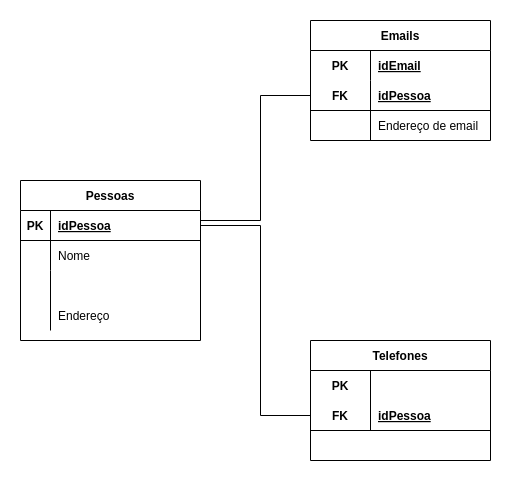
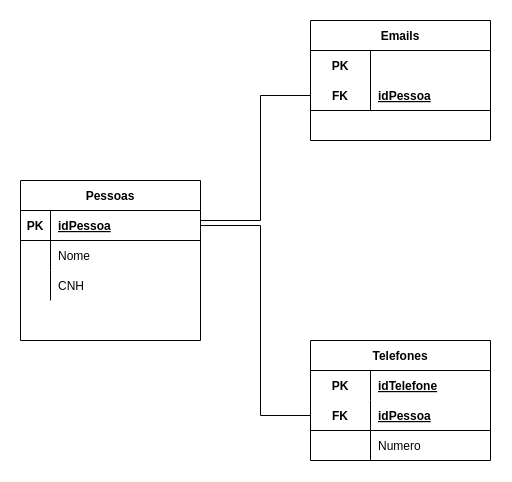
- <mxCell id="18" value="idEmail" style="shape=partialRectangle;connectable=0;fillColor=none;top=0;left=0;bottom=0;right=0;align=left;spacingLeft=6;fontStyle=5;overflow=hidden;" vertex="1" parent="16"><mxGeometry x="60" width="120" height="30" as="geometry" /></mxCell>
- <mxCell id="24" value="Endereço de email" style="shape=partialRectangle;connectable=0;fillColor=none;top=0;left=0;bottom=0;right=0;align=left;spacingLeft=6;overflow=hidden;" vertex="1" parent="22"><mxGeometry x="60" width="120" height="30" as="geometry" /></mxCell>
+ <mxCell id="11" value="CNH" style="shape=partialRectangle;connectable=0;fillColor=none;top=0;left=0;bottom=0;right=0;align=left;spacingLeft=6;overflow=hidden;" vertex="1" parent="9"><mxGeometry x="30" width="150" height="30" as="geometry" /></mxCell>
- <mxCell id="14" value="Endereço" style="shape=partialRectangle;connectable=0;fillColor=none;top=0;left=0;bottom=0;right=0;align=left;spacingLeft=6;overflow=hidden;" vertex="1" parent="12"><mxGeometry x="30" width="150" height="30" as="geometry" /></mxCell>
+ <mxCell id="28" value="idTelefone" style="shape=partialRectangle;connectable=0;fillColor=none;top=0;left=0;bottom=0;right=0;align=left;spacingLeft=6;fontStyle=5;overflow=hidden;" vertex="1" parent="26"><mxGeometry x="60" width="120" height="30" as="geometry" /></mxCell>
+ <mxCell id="34" value="Numero" style="shape=partialRectangle;connectable=0;fillColor=none;top=0;left=0;bottom=0;right=0;align=left;spacingLeft=6;overflow=hidden;" vertex="1" parent="32"><mxGeometry x="60" width="120" height="30" as="geometry" /></mxCell>
